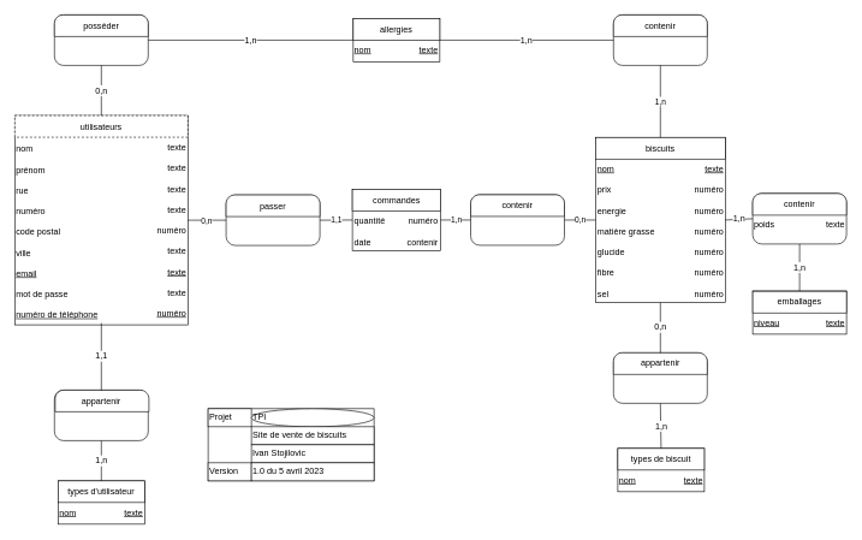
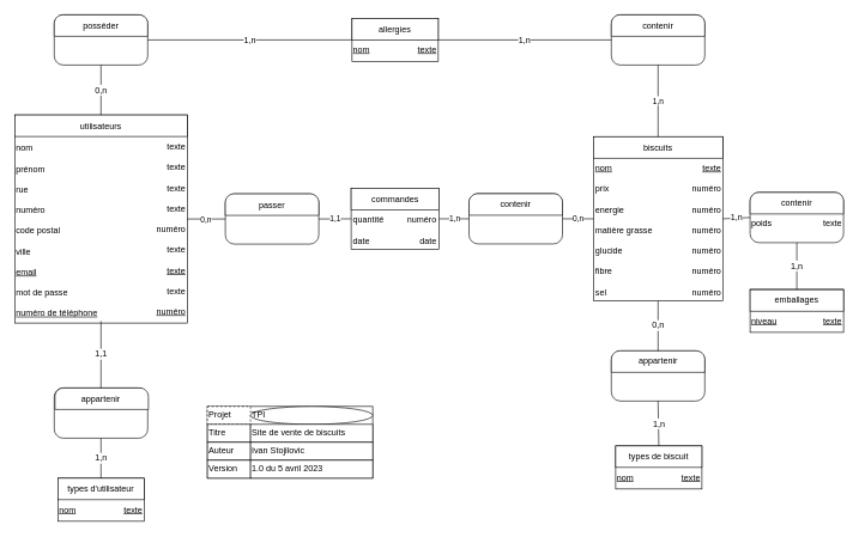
- <mxCell id="4" value="utilisateurs" style="rounded=0;whiteSpace=wrap;html=1;dashed=1;" parent="1" vertex="1"><mxGeometry x="20" y="159.5" width="240" height="30" as="geometry" /></mxCell>
+ <mxCell id="4" value="utilisateurs" style="rounded=0;whiteSpace=wrap;html=1;" parent="1" vertex="1"><mxGeometry x="20" y="159.5" width="240" height="30" as="geometry" /></mxCell>
- <mxCell id="66" value="numéro&lt;br&gt;&lt;br&gt;contenir" style="text;html=1;strokeColor=none;fillColor=none;align=right;verticalAlign=top;whiteSpace=wrap;rounded=0;" parent="1" vertex="1"><mxGeometry x="549.25" y="292.13" width="60" height="50.5" as="geometry" /></mxCell>
+ <mxCell id="66" value="numéro&lt;br&gt;&lt;br&gt;date" style="text;html=1;strokeColor=none;fillColor=none;align=right;verticalAlign=top;whiteSpace=wrap;rounded=0;" parent="1" vertex="1"><mxGeometry x="549.25" y="292.13" width="60" height="50.5" as="geometry" /></mxCell>
- <mxCell id="11" value="Projet" style="rounded=0;whiteSpace=wrap;html=1;align=left;" parent="1" vertex="1"><mxGeometry x="288" y="565.75" width="60" height="25" as="geometry" /></mxCell>
+ <mxCell id="11" value="Projet" style="rounded=0;whiteSpace=wrap;html=1;align=left;dashed=1;" parent="1" vertex="1"><mxGeometry x="288" y="565.75" width="60" height="25" as="geometry" /></mxCell>
+ <mxCell id="12" value="Titre" style="rounded=0;whiteSpace=wrap;html=1;align=left;" parent="1" vertex="1"><mxGeometry x="288" y="590.75" width="60" height="25" as="geometry" /></mxCell>
+ <mxCell id="13" value="Auteur" style="rounded=0;whiteSpace=wrap;html=1;align=left;" parent="1" vertex="1"><mxGeometry x="288" y="615.75" width="60" height="25" as="geometry" /></mxCell>
